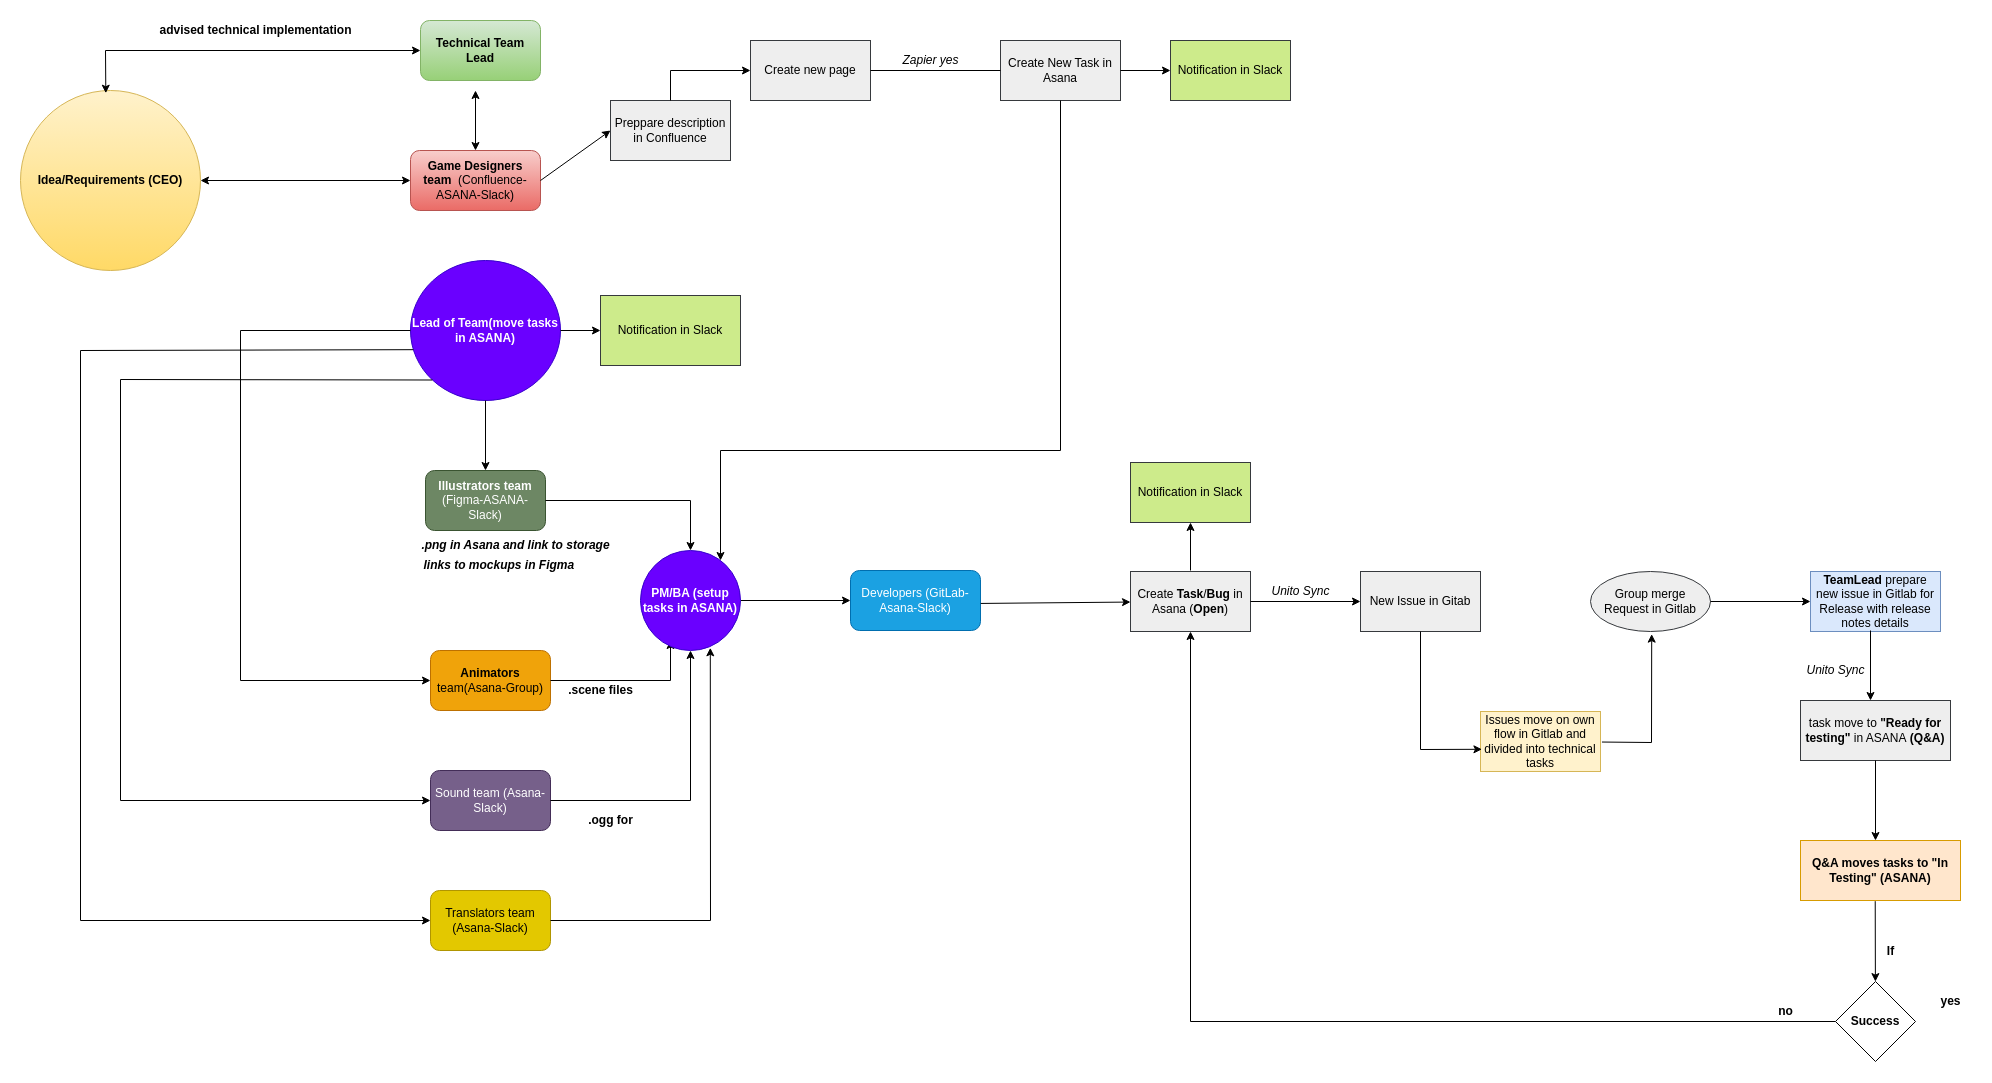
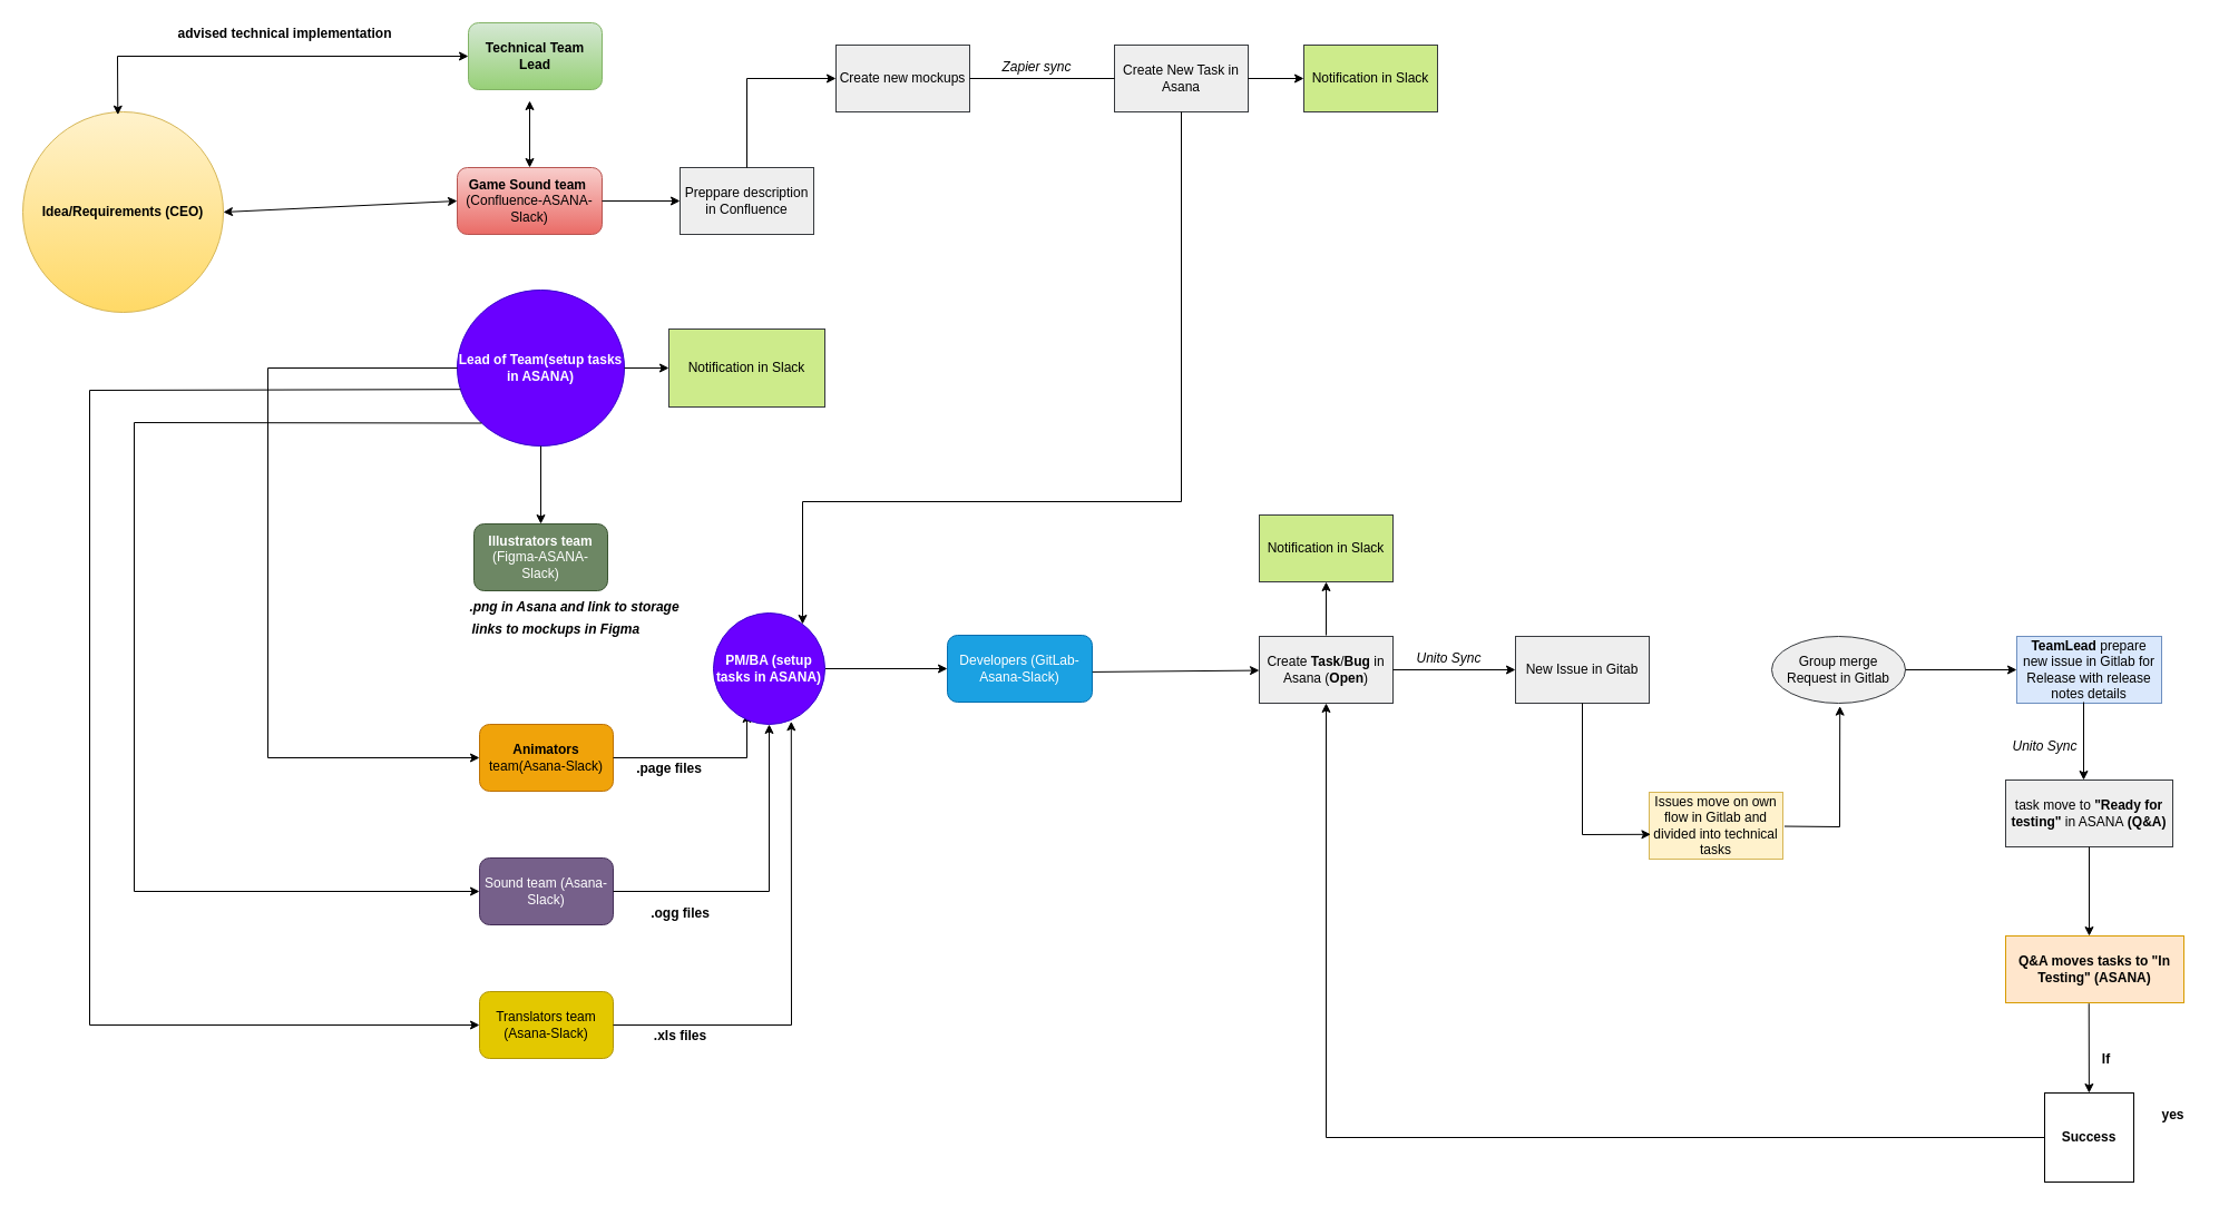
- <mxCell id="41" value="&lt;i&gt;Zapier yes&lt;/i&gt;" style="text;html=1;align=center;verticalAlign=middle;resizable=0;points=[];autosize=1;strokeColor=none;fillColor=none;" parent="1" vertex="1"><mxGeometry x="890" y="50" width="80" height="20" as="geometry" /></mxCell>
+ <mxCell id="41" value="&lt;i&gt;Zapier sync&lt;/i&gt;" style="text;html=1;align=center;verticalAlign=middle;resizable=0;points=[];autosize=1;strokeColor=none;fillColor=none;" parent="1" vertex="1"><mxGeometry x="890" y="50" width="80" height="20" as="geometry" /></mxCell>
- <mxCell id="18" value="Create new page" style="rounded=0;whiteSpace=wrap;html=1;fillColor=#eeeeee;strokeColor=#36393d;" parent="1" vertex="1"><mxGeometry x="750" y="40" width="120" height="60" as="geometry" /></mxCell>
+ <mxCell id="18" value="Create new mockups" style="rounded=0;whiteSpace=wrap;html=1;fillColor=#eeeeee;strokeColor=#36393d;" parent="1" vertex="1"><mxGeometry x="750" y="40" width="120" height="60" as="geometry" /></mxCell>
- <mxCell id="16" value="Preppare description in Confluence" style="rounded=0;whiteSpace=wrap;html=1;fillColor=#eeeeee;strokeColor=#36393d;" parent="1" vertex="1"><mxGeometry x="610" y="100" width="120" height="60" as="geometry" /></mxCell>
+ <mxCell id="16" value="Preppare description in Confluence" style="rounded=0;whiteSpace=wrap;html=1;fillColor=#eeeeee;strokeColor=#36393d;" parent="1" vertex="1"><mxGeometry x="610" y="150" width="120" height="60" as="geometry" /></mxCell>
- <mxCell id="2" value="&lt;b&gt;Idea/Requirements (CEO)&lt;/b&gt;" style="ellipse;whiteSpace=wrap;html=1;aspect=fixed;fillColor=#fff2cc;strokeColor=#d6b656;gradientColor=#ffd966;" parent="1" vertex="1"><mxGeometry x="20" y="90" width="180" height="180" as="geometry" /></mxCell>
+ <mxCell id="2" value="&lt;b&gt;Idea/Requirements (CEO)&lt;/b&gt;" style="ellipse;whiteSpace=wrap;html=1;aspect=fixed;fillColor=#fff2cc;strokeColor=#d6b656;gradientColor=#ffd966;" parent="1" vertex="1"><mxGeometry x="20" y="100" width="180" height="180" as="geometry" /></mxCell>
- <mxCell id="3" value="&lt;b&gt;Game Designers team&amp;nbsp;&lt;/b&gt; (Confluence-ASANA-Slack)" style="rounded=1;whiteSpace=wrap;html=1;fillColor=#f8cecc;strokeColor=#b85450;gradientColor=#ea6b66;" parent="1" vertex="1"><mxGeometry x="410" y="150" width="130" height="60" as="geometry" /></mxCell>
+ <mxCell id="3" value="&lt;b&gt;Game Sound team&amp;nbsp;&lt;/b&gt; (Confluence-ASANA-Slack)" style="rounded=1;whiteSpace=wrap;html=1;fillColor=#f8cecc;strokeColor=#b85450;gradientColor=#ea6b66;" parent="1" vertex="1"><mxGeometry x="410" y="150" width="130" height="60" as="geometry" /></mxCell>
- <mxCell id="26" value="&lt;b&gt;Lead of Team(move tasks in ASANA)&lt;/b&gt;" style="ellipse;whiteSpace=wrap;html=1;fillColor=#6a00ff;strokeColor=#3700CC;fontColor=#ffffff;" parent="1" vertex="1"><mxGeometry x="410" y="260" width="150" height="140" as="geometry" /></mxCell>
+ <mxCell id="26" value="&lt;b&gt;Lead of Team(setup tasks in ASANA)&lt;/b&gt;" style="ellipse;whiteSpace=wrap;html=1;fillColor=#6a00ff;strokeColor=#3700CC;fontColor=#ffffff;" parent="1" vertex="1"><mxGeometry x="410" y="260" width="150" height="140" as="geometry" /></mxCell>
- <mxCell id="11" value="" style="endArrow=classic;html=1;rounded=0;exitX=1;exitY=0.5;exitDx=0;exitDy=0;entryX=0.5;entryY=0;entryDx=0;entryDy=0;" parent="1" source="4" target="34" edge="1"><mxGeometry width="50" height="50" relative="1" as="geometry"><mxPoint x="730" y="510" as="sourcePoint" /><mxPoint x="690" y="550" as="targetPoint" /><Array as="points"><mxPoint x="690" y="500" /></Array></mxGeometry></mxCell>
- <mxCell id="5" value="&lt;b&gt;Animators&lt;/b&gt; team(Asana-Group)" style="rounded=1;whiteSpace=wrap;html=1;fillColor=#f0a30a;fontColor=#000000;strokeColor=#BD7000;" parent="1" vertex="1"><mxGeometry x="430" y="650" width="120" height="60" as="geometry" /></mxCell>
+ <mxCell id="5" value="&lt;b&gt;Animators&lt;/b&gt; team(Asana-Slack)" style="rounded=1;whiteSpace=wrap;html=1;fillColor=#f0a30a;fontColor=#000000;strokeColor=#BD7000;" parent="1" vertex="1"><mxGeometry x="430" y="650" width="120" height="60" as="geometry" /></mxCell>
- <mxCell id="12" value="&lt;b&gt;.scene files&lt;/b&gt;" style="text;html=1;align=center;verticalAlign=middle;resizable=0;points=[];autosize=1;strokeColor=none;fillColor=none;" parent="1" vertex="1"><mxGeometry x="555" y="675" width="90" height="30" as="geometry" /></mxCell>
+ <mxCell id="12" value="&lt;b&gt;.page files&lt;/b&gt;" style="text;html=1;align=center;verticalAlign=middle;resizable=0;points=[];autosize=1;strokeColor=none;fillColor=none;" parent="1" vertex="1"><mxGeometry x="555" y="675" width="90" height="30" as="geometry" /></mxCell>
- <mxCell id="13" value="&lt;b&gt;.ogg for&lt;/b&gt;" style="text;html=1;align=center;verticalAlign=middle;resizable=0;points=[];autosize=1;strokeColor=none;fillColor=none;" parent="1" vertex="1"><mxGeometry x="575" y="810" width="70" height="20" as="geometry" /></mxCell>
+ <mxCell id="13" value="&lt;b&gt;.ogg files&lt;/b&gt;" style="text;html=1;align=center;verticalAlign=middle;resizable=0;points=[];autosize=1;strokeColor=none;fillColor=none;" parent="1" vertex="1"><mxGeometry x="575" y="810" width="70" height="20" as="geometry" /></mxCell>
+ <mxCell id="14" value="&lt;b&gt;.xls files&lt;/b&gt;" style="text;html=1;align=center;verticalAlign=middle;resizable=0;points=[];autosize=1;strokeColor=none;fillColor=none;" parent="1" vertex="1"><mxGeometry x="580" y="920" width="60" height="20" as="geometry" /></mxCell>
- <mxCell id="53" value="&lt;b&gt;no&lt;/b&gt;" style="text;html=1;align=center;verticalAlign=middle;resizable=0;points=[];autosize=1;strokeColor=none;fillColor=none;" parent="1" vertex="1"><mxGeometry x="1770" y="1001" width="30" height="20" as="geometry" /></mxCell>
- <mxCell id="48" value="&lt;b&gt;Success&lt;/b&gt;" style="rhombus;whiteSpace=wrap;html=1;" parent="1" vertex="1"><mxGeometry x="1835" y="981" width="80" height="80" as="geometry" /></mxCell>
+ <mxCell id="48" value="&lt;b&gt;Success&lt;/b&gt;" style="whiteSpace=wrap;html=1;rounded=0;" parent="1" vertex="1"><mxGeometry x="1835" y="981" width="80" height="80" as="geometry" /></mxCell>
